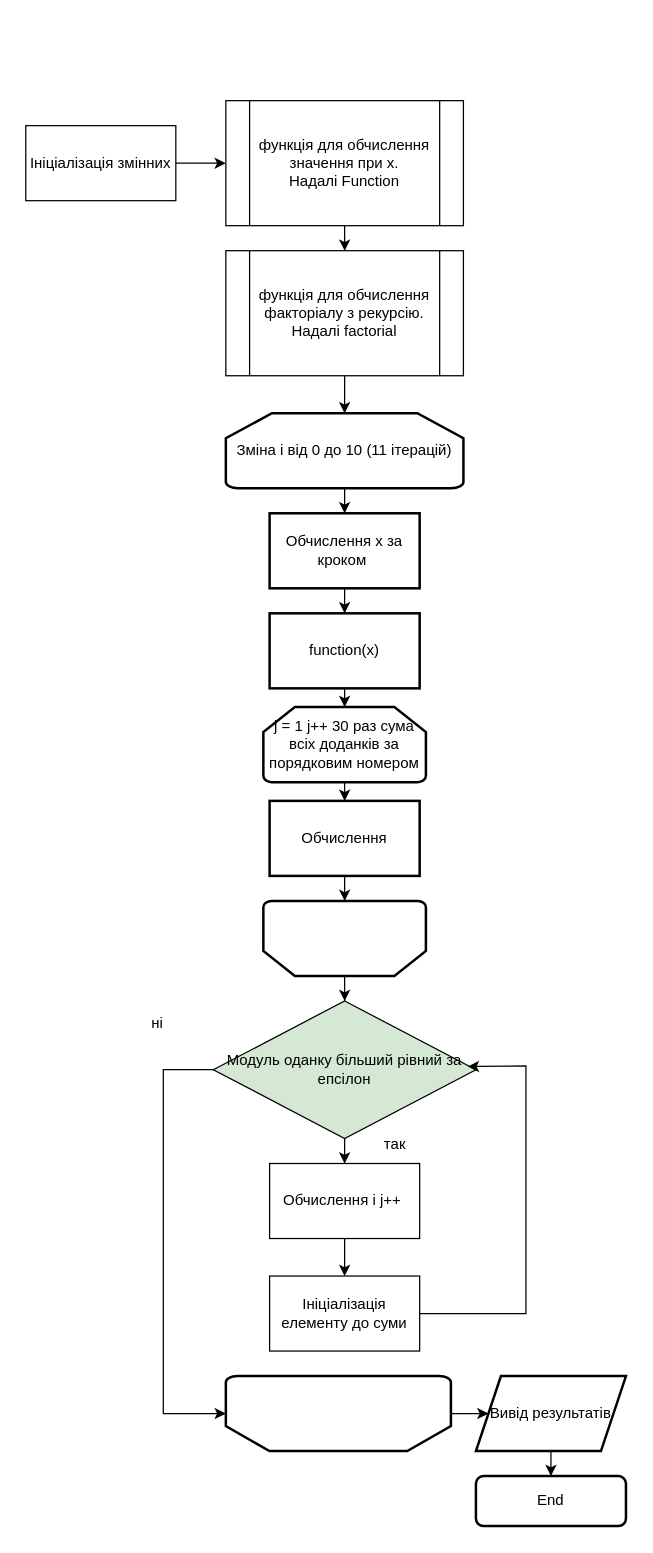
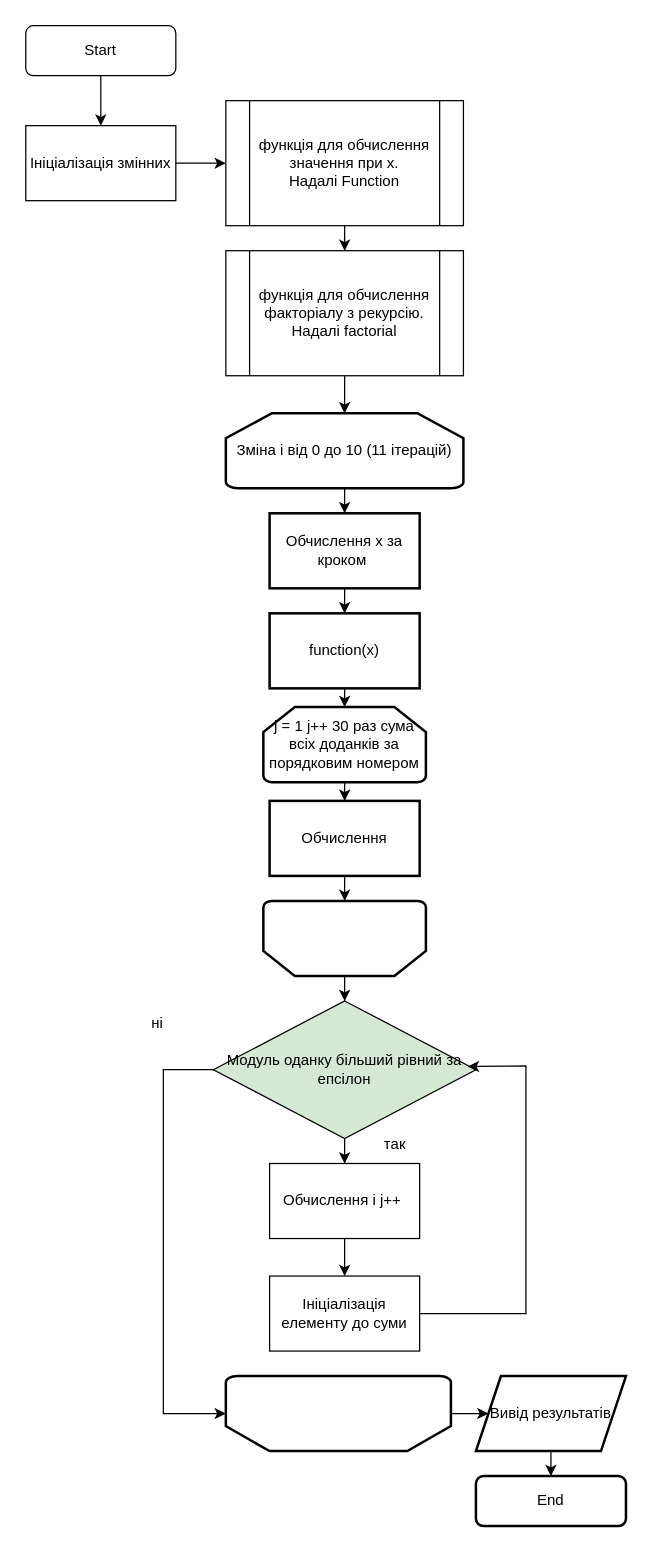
+ <mxCell id="3" value="Start" style="rounded=1;whiteSpace=wrap;html=1;fontSize=12;glass=0;strokeWidth=1;shadow=0;" vertex="1" parent="1"><mxGeometry x="20" y="20" width="120" height="40" as="geometry" /></mxCell>
+ <mxCell id="2" value="" style="edgeStyle=orthogonalEdgeStyle;rounded=0;orthogonalLoop=1;jettySize=auto;html=1;" edge="1" parent="1" source="3" target="7"><mxGeometry relative="1" as="geometry" /></mxCell>
